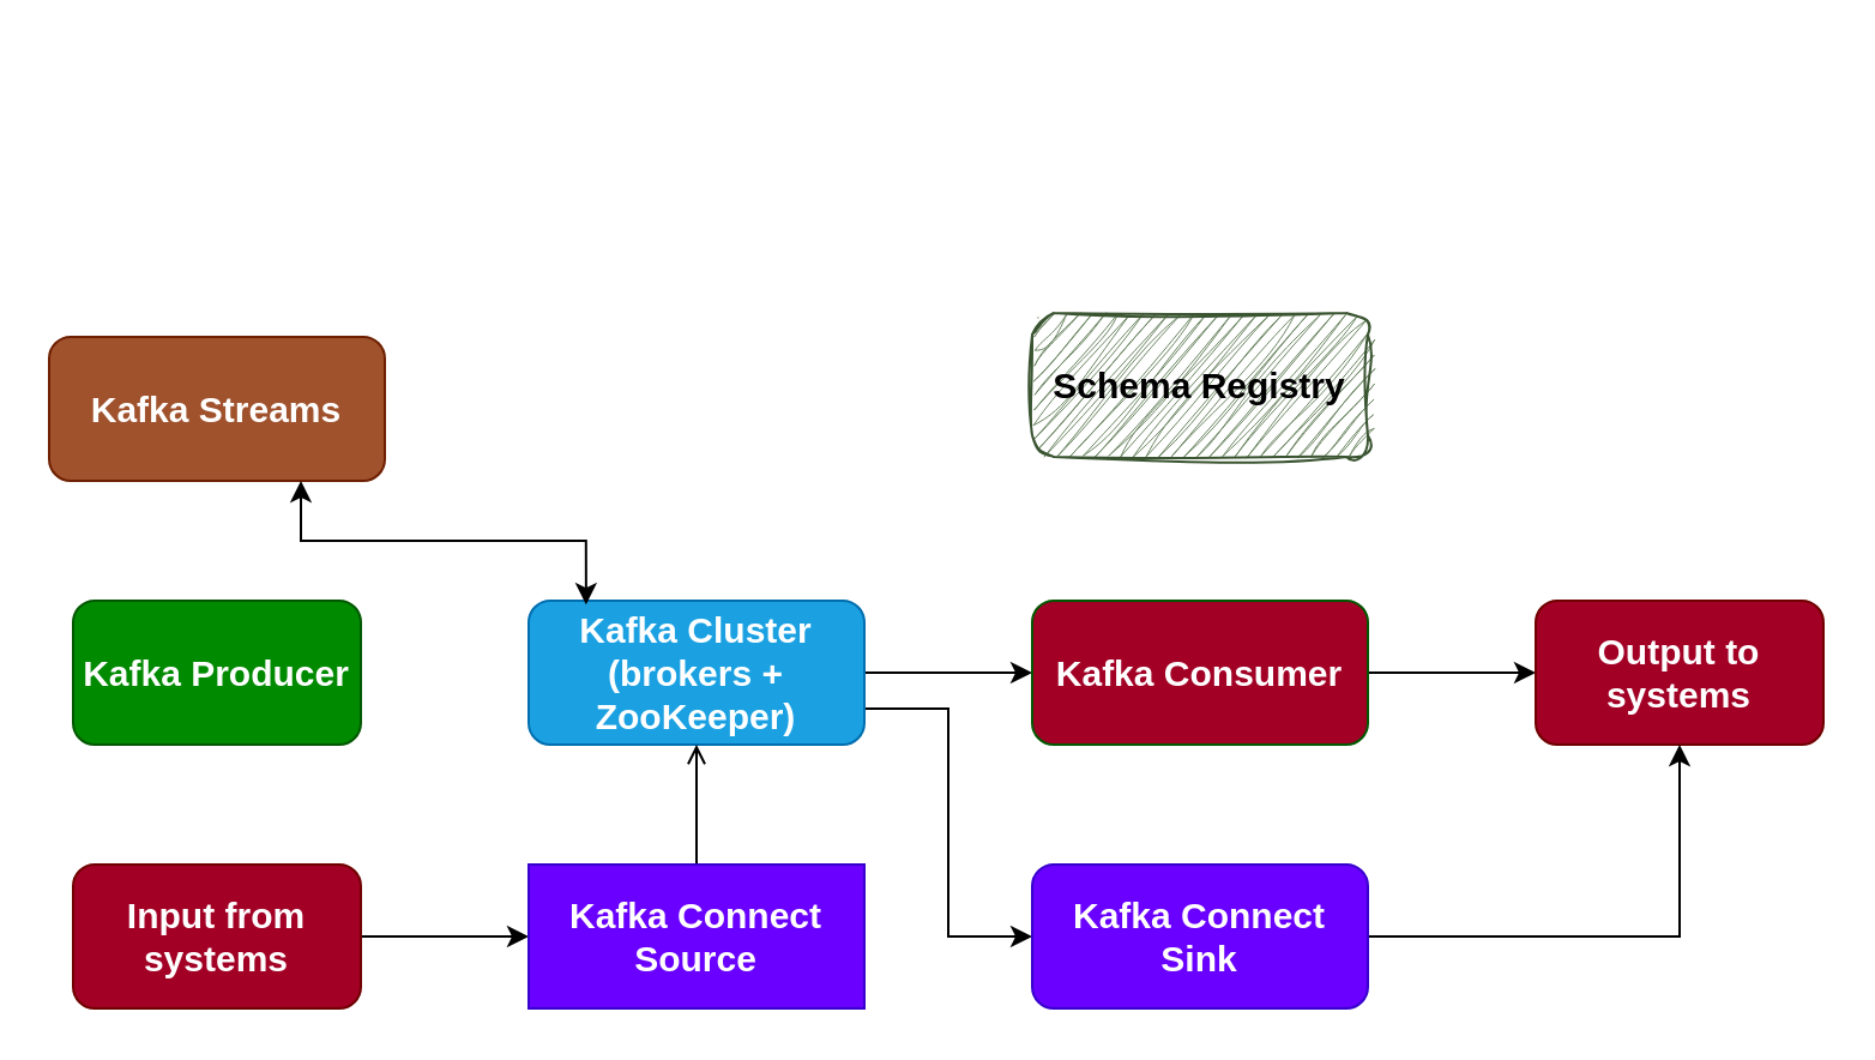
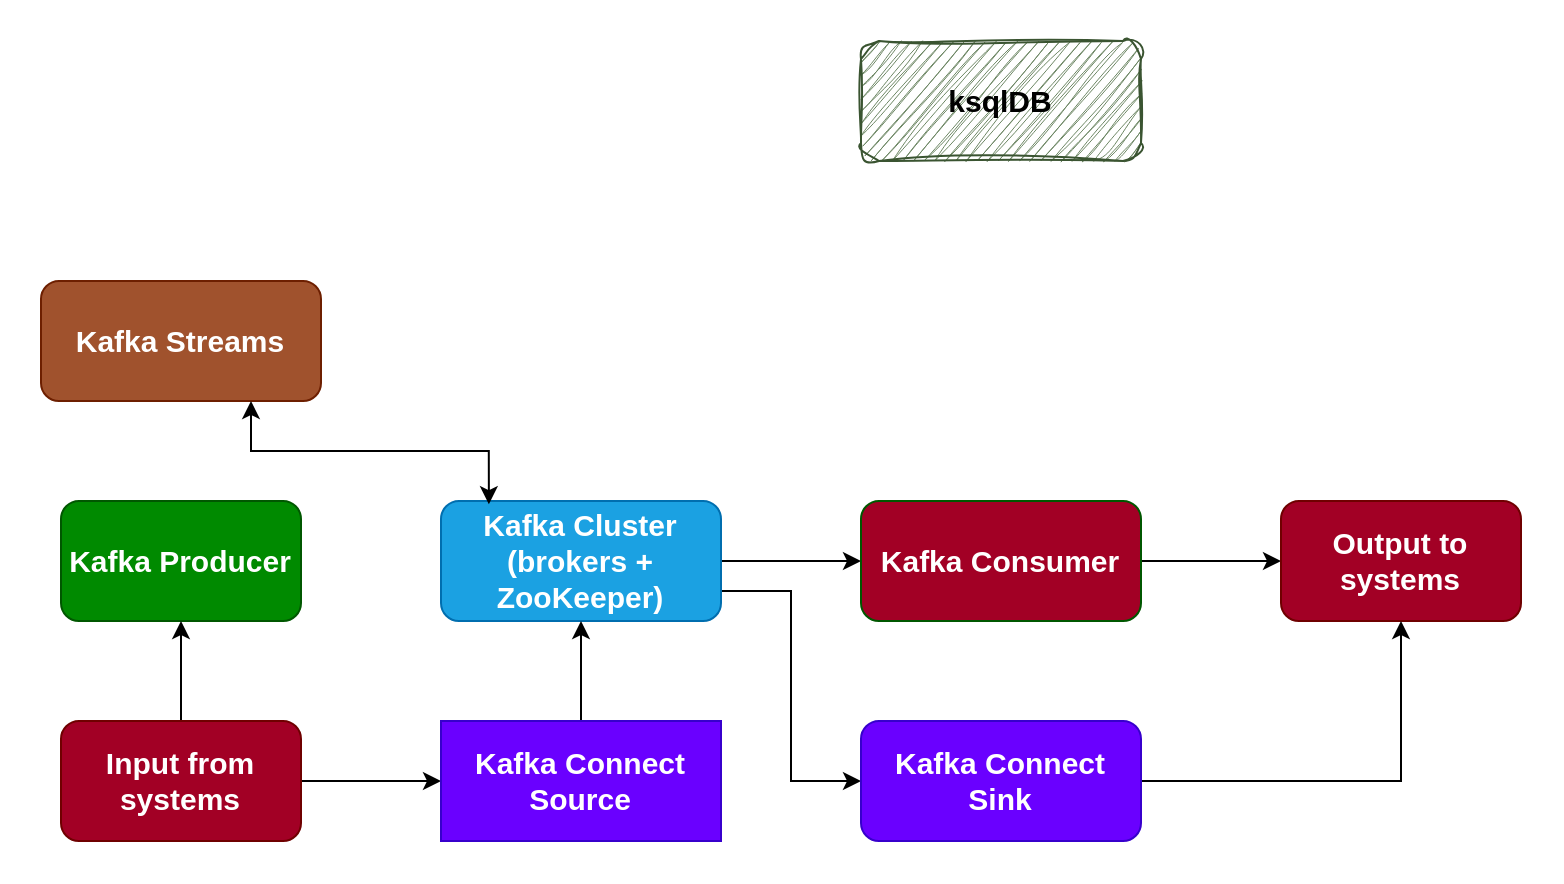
+ <mxCell id="19" value="ksqlDB" style="rounded=1;whiteSpace=wrap;html=1;fillColor=#6d8764;strokeColor=#3A5431;fontColor=#000000;sketch=1;curveFitting=1;jiggle=2;labelBackgroundColor=none;fontStyle=1;fontSize=15;" vertex="1" parent="1"><mxGeometry x="430" y="20" width="140" height="60" as="geometry" /></mxCell>
- <mxCell id="12" value="Schema Registry" style="rounded=1;whiteSpace=wrap;html=1;fillColor=#6d8764;strokeColor=#3A5431;fontColor=#000000;sketch=1;curveFitting=1;jiggle=2;labelBackgroundColor=none;fontStyle=1;fontSize=15;" parent="1" vertex="1"><mxGeometry x="430" y="130" width="140" height="60" as="geometry" /></mxCell>
- <mxCell id="9" style="edgeStyle=orthogonalEdgeStyle;rounded=0;orthogonalLoop=1;jettySize=auto;html=1;exitX=0.5;exitY=0;exitDx=0;exitDy=0;entryX=0.5;entryY=1;entryDx=0;entryDy=0;fontSize=15;endArrow=open;" parent="1" source="10" target="5" edge="1"><mxGeometry relative="1" as="geometry" /></mxCell>
+ <mxCell id="9" style="edgeStyle=orthogonalEdgeStyle;rounded=0;orthogonalLoop=1;jettySize=auto;html=1;exitX=0.5;exitY=0;exitDx=0;exitDy=0;entryX=0.5;entryY=1;entryDx=0;entryDy=0;fontSize=15;" parent="1" source="10" target="5" edge="1"><mxGeometry relative="1" as="geometry" /></mxCell>
+ <mxCell id="6" style="edgeStyle=orthogonalEdgeStyle;rounded=0;orthogonalLoop=1;jettySize=auto;html=1;exitX=0.5;exitY=0;exitDx=0;exitDy=0;entryX=0.5;entryY=1;entryDx=0;entryDy=0;fontSize=15;" parent="1" source="8" target="2" edge="1"><mxGeometry relative="1" as="geometry" /></mxCell>
